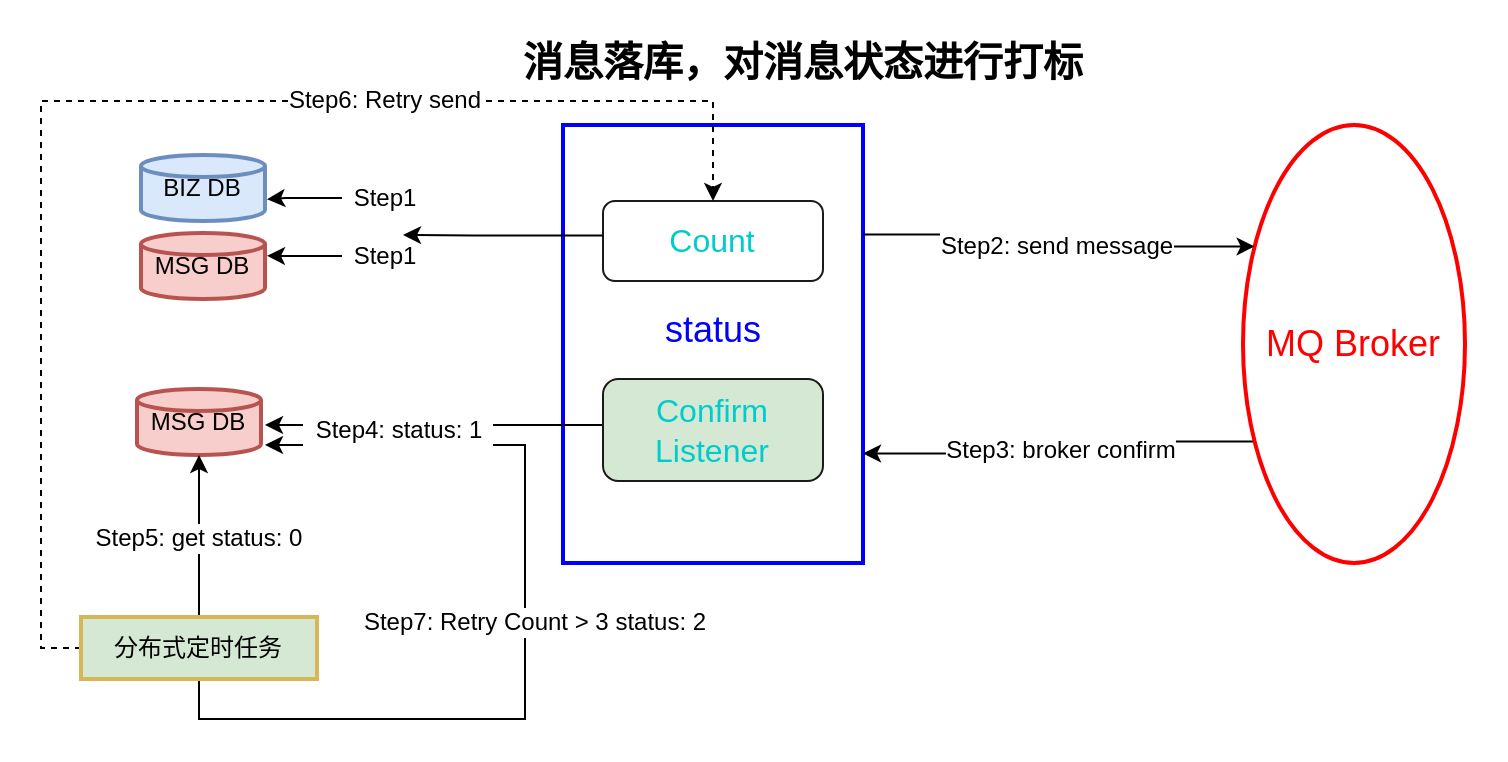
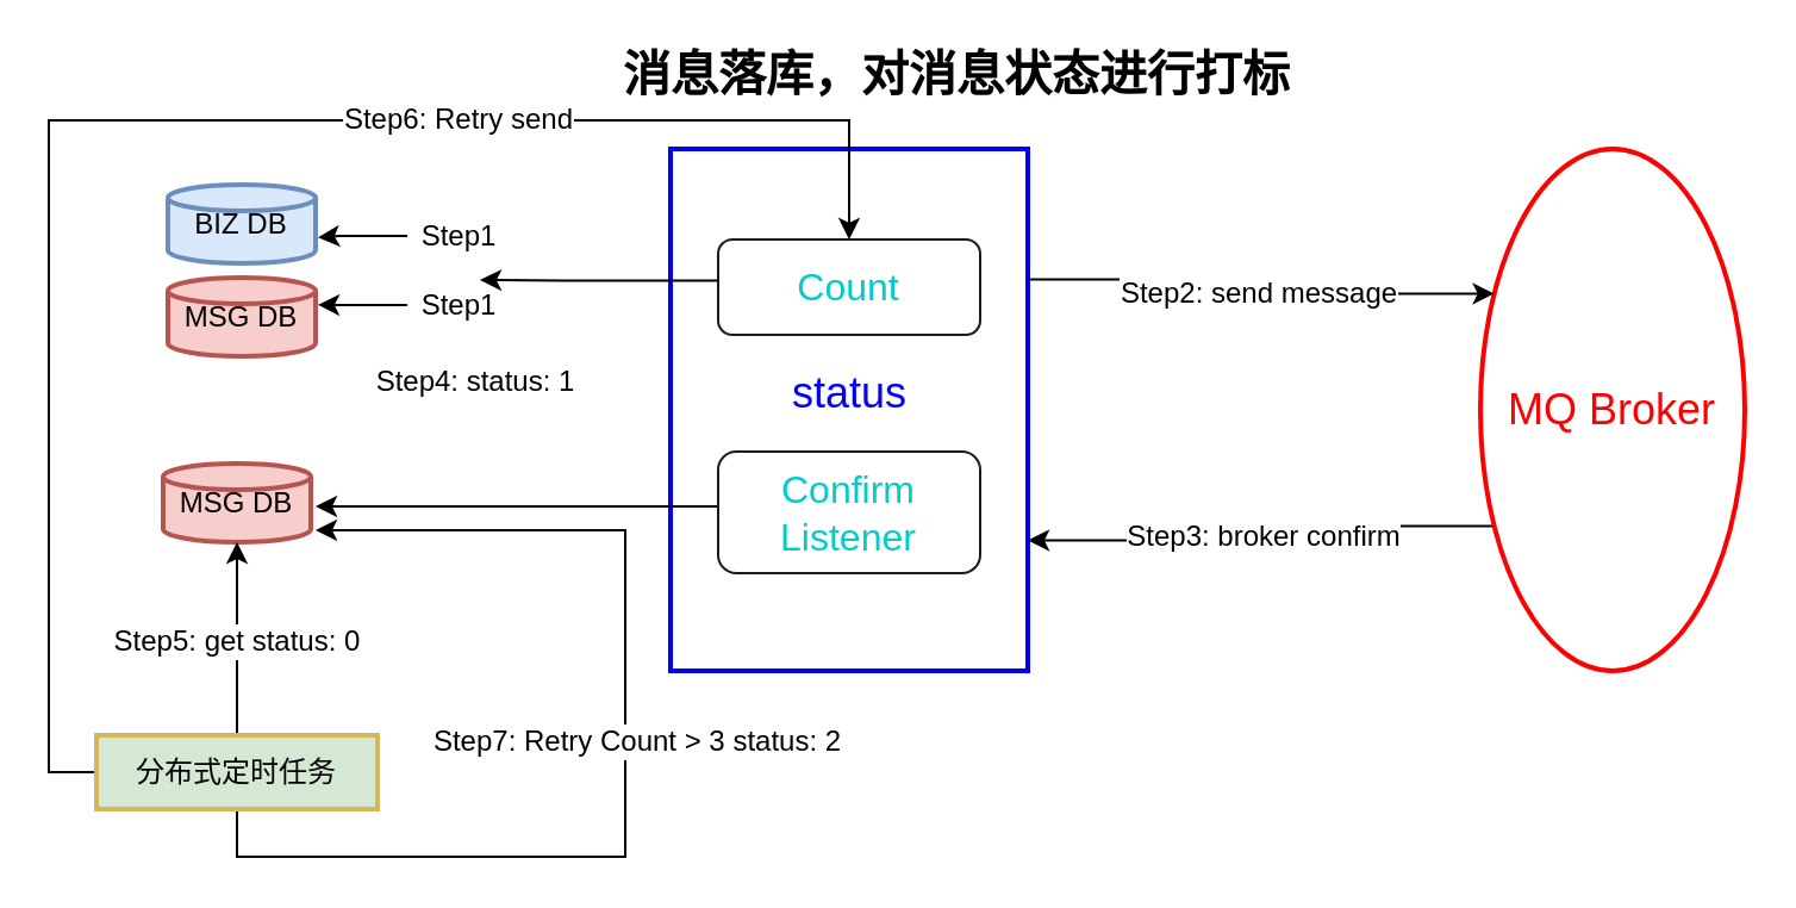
- <mxCell id="23" style="edgeStyle=orthogonalEdgeStyle;rounded=0;orthogonalLoop=1;jettySize=auto;html=1;exitX=0;exitY=0.5;exitDx=0;exitDy=0;entryX=0.5;entryY=0;entryDx=0;entryDy=0;dashed=1;" edge="1" parent="1" source="27" target="4"><mxGeometry relative="1" as="geometry"><mxPoint x="-4" y="175" as="targetPoint" /><Array as="points"><mxPoint x="20" y="324" /><mxPoint x="20" y="50" /><mxPoint x="356" y="50" /></Array></mxGeometry></mxCell>
+ <mxCell id="23" style="edgeStyle=orthogonalEdgeStyle;rounded=0;orthogonalLoop=1;jettySize=auto;html=1;exitX=0;exitY=0.5;exitDx=0;exitDy=0;entryX=0.5;entryY=0;entryDx=0;entryDy=0;" edge="1" parent="1" source="27" target="4"><mxGeometry relative="1" as="geometry"><mxPoint x="-4" y="175" as="targetPoint" /><Array as="points"><mxPoint x="20" y="324" /><mxPoint x="20" y="50" /><mxPoint x="356" y="50" /></Array></mxGeometry></mxCell>
- <mxCell id="28" value="Step4: status: 1" style="text;html=1;align=center;verticalAlign=middle;resizable=0;points=[];;autosize=1;fillColor=#ffffff;" vertex="1" parent="1"><mxGeometry x="151" y="204.5" width="95" height="20" as="geometry" /></mxCell>
+ <mxCell id="28" value="Step4: status: 1" style="text;html=1;align=center;verticalAlign=middle;resizable=0;points=[];;autosize=1;fillColor=#ffffff;" vertex="1" parent="1"><mxGeometry x="151" y="149.5" width="95" height="20" as="geometry" /></mxCell>
- <mxCell id="6" value="&lt;font style=&quot;font-size: 16px&quot;&gt;&lt;font color=&quot;#00cccc&quot;&gt;Confirm&lt;br&gt;Listener&lt;/font&gt;&lt;br&gt;&lt;/font&gt;" style="rounded=1;whiteSpace=wrap;html=1;strokeColor=#1A1A1A;fillColor=#d5e8d4;" vertex="1" parent="1"><mxGeometry x="301" y="189" width="110" height="51" as="geometry" /></mxCell>
+ <mxCell id="6" value="&lt;font style=&quot;font-size: 16px&quot;&gt;&lt;font color=&quot;#00cccc&quot;&gt;Confirm&lt;br&gt;Listener&lt;/font&gt;&lt;br&gt;&lt;/font&gt;" style="rounded=1;whiteSpace=wrap;html=1;strokeColor=#1A1A1A;" vertex="1" parent="1"><mxGeometry x="301" y="189" width="110" height="51" as="geometry" /></mxCell>
